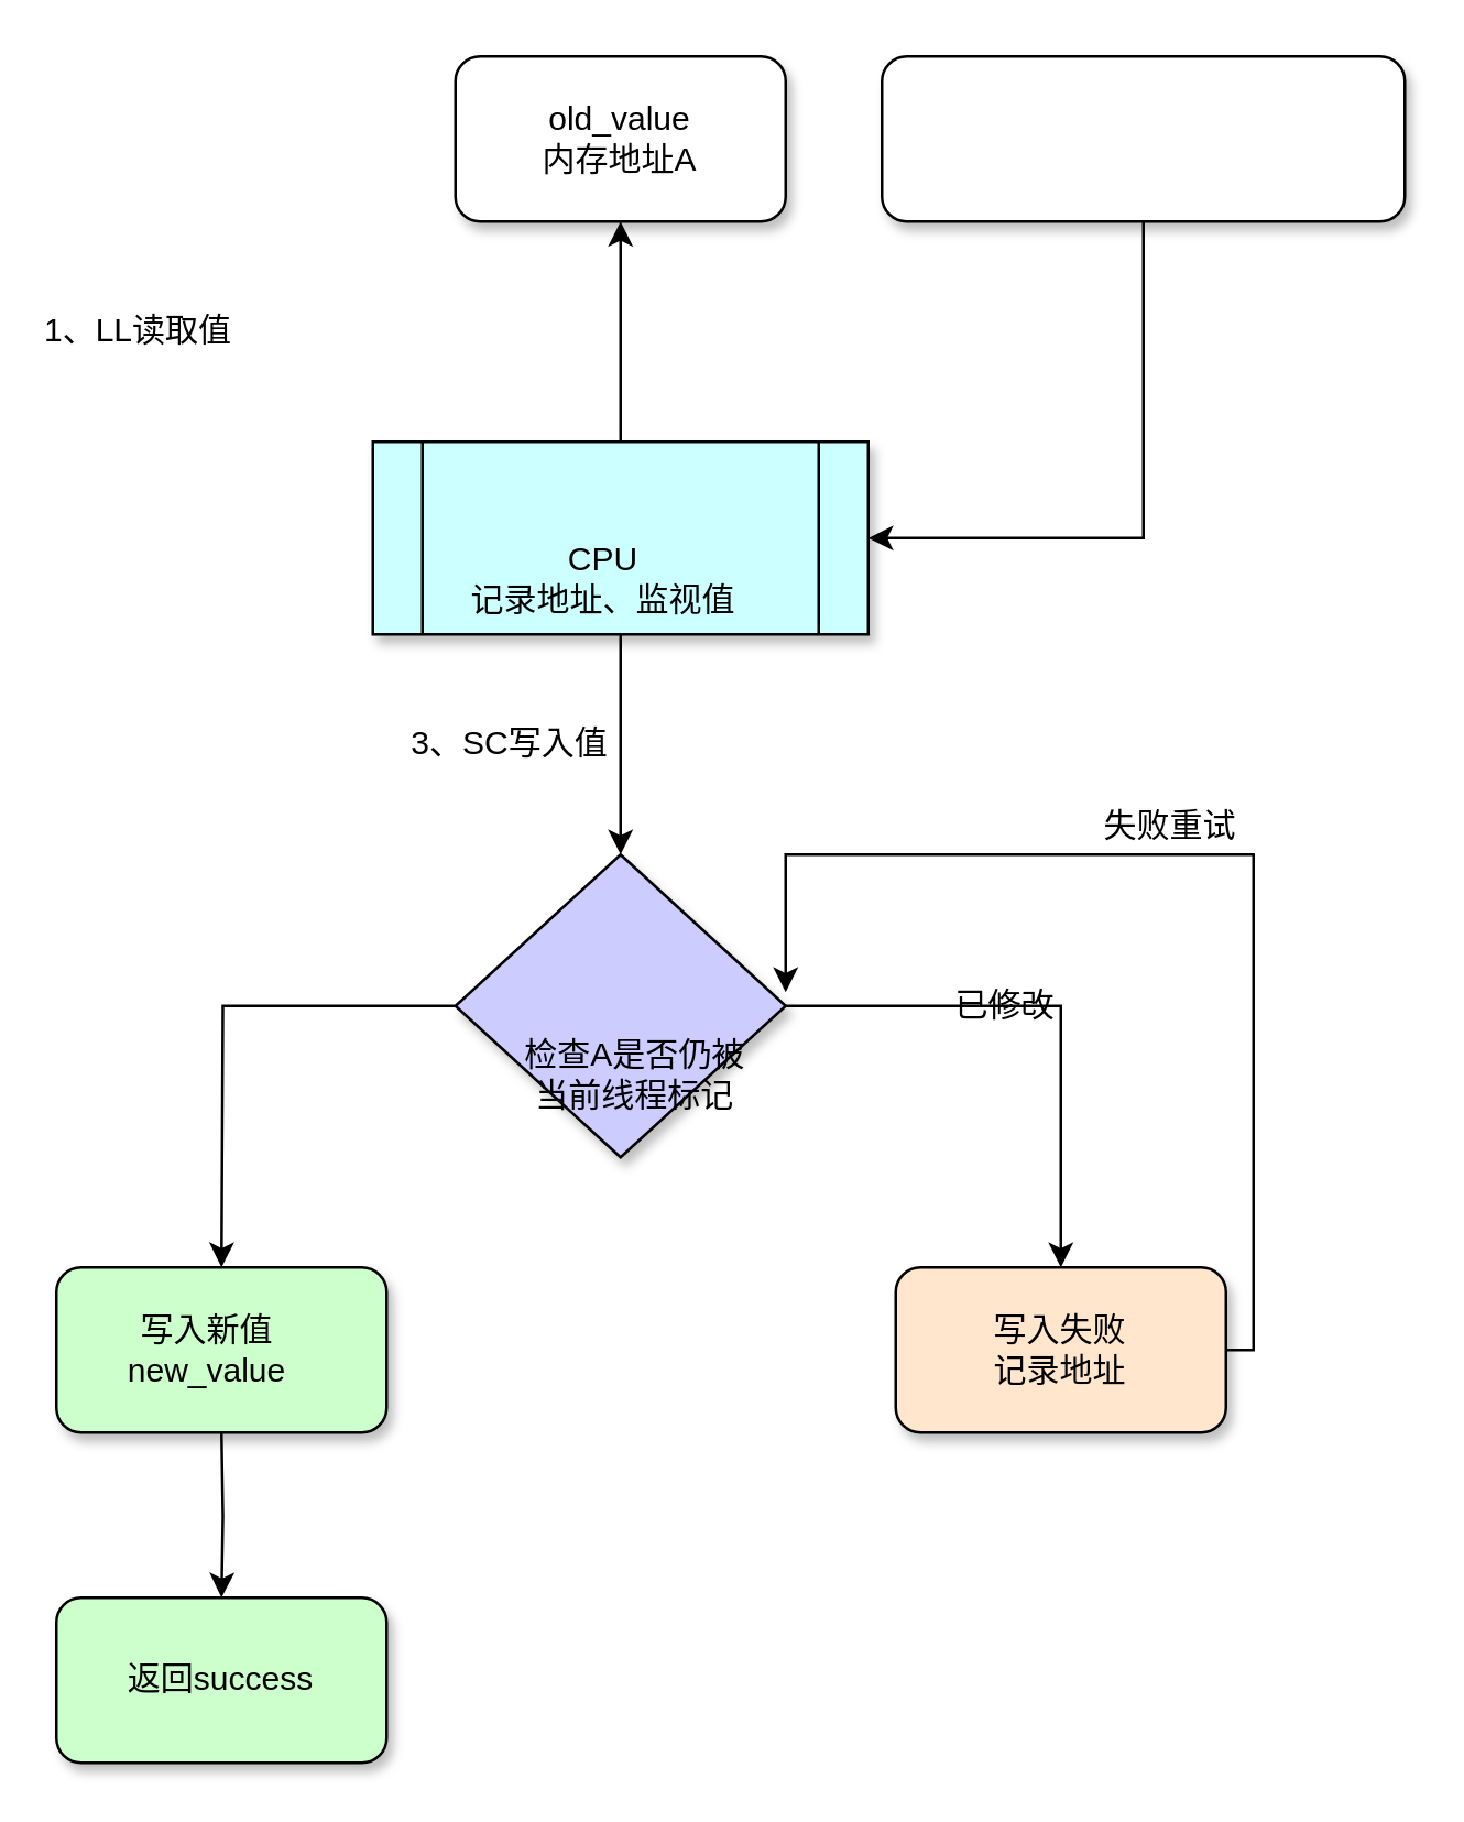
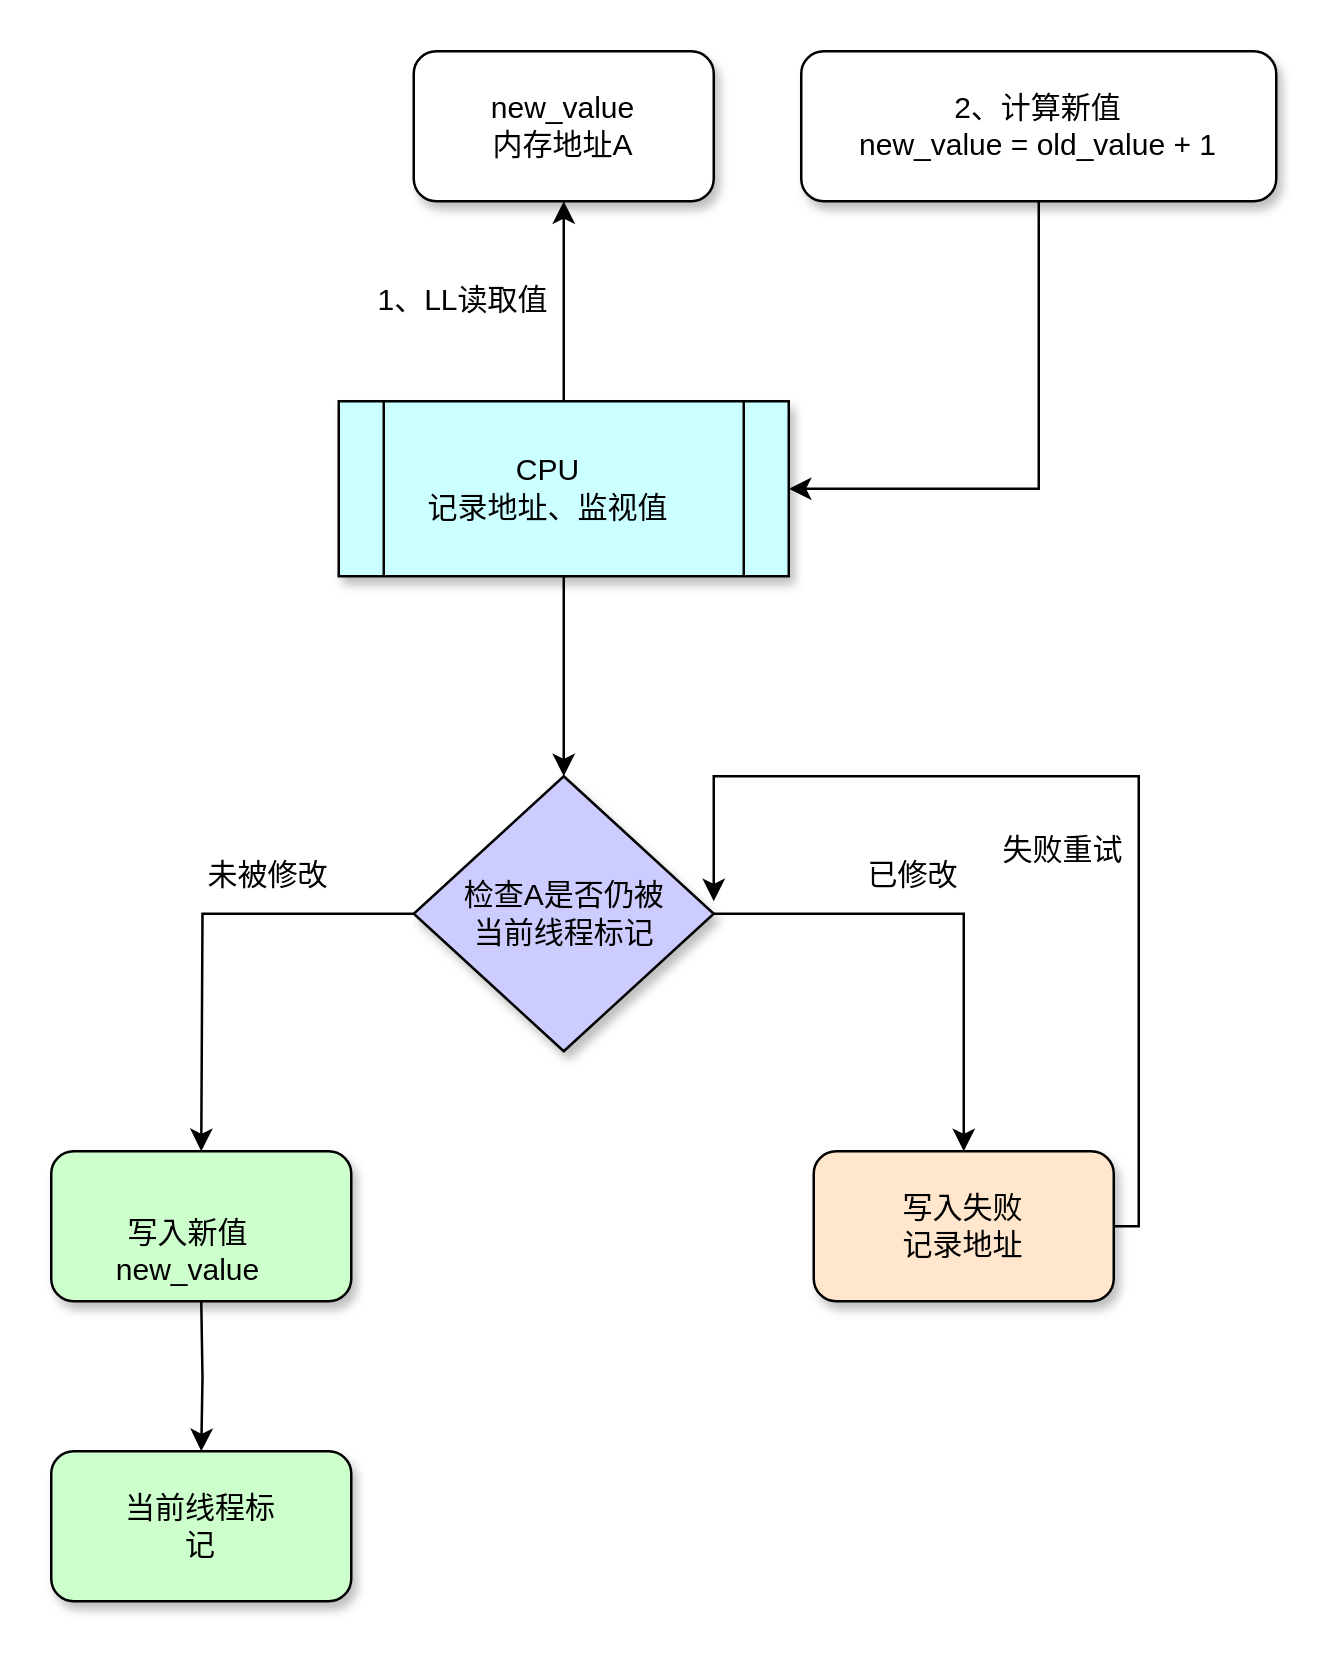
- <mxCell id="3" value="old_value&lt;div&gt;内存地址A&lt;br&gt;&lt;/div&gt;" style="text;strokeColor=none;align=center;fillColor=none;html=1;verticalAlign=middle;whiteSpace=wrap;rounded=0;" vertex="1" parent="1"><mxGeometry x="190" y="35" width="70" height="30" as="geometry" /></mxCell>
+ <mxCell id="3" value="new_value&lt;div&gt;内存地址A&lt;br&gt;&lt;/div&gt;" style="text;strokeColor=none;align=center;fillColor=none;html=1;verticalAlign=middle;whiteSpace=wrap;rounded=0;" vertex="1" parent="1"><mxGeometry x="190" y="35" width="70" height="30" as="geometry" /></mxCell>
+ <mxCell id="25" value="2、计算新值&lt;div&gt;new_value = old_value + 1&lt;/div&gt;" style="text;strokeColor=none;align=center;fillColor=none;html=1;verticalAlign=middle;whiteSpace=wrap;rounded=0;" vertex="1" parent="1"><mxGeometry x="335" y="35" width="160" height="30" as="geometry" /></mxCell>
- <mxCell id="9" value="1、LL读取值" style="text;strokeColor=none;align=center;fillColor=none;html=1;verticalAlign=middle;whiteSpace=wrap;rounded=0;" vertex="1" parent="1"><mxGeometry x="10" y="110" width="80" height="20" as="geometry" /></mxCell>
+ <mxCell id="9" value="1、LL读取值" style="text;strokeColor=none;align=center;fillColor=none;html=1;verticalAlign=middle;whiteSpace=wrap;rounded=0;" vertex="1" parent="1"><mxGeometry x="145" y="110" width="80" height="20" as="geometry" /></mxCell>
- <mxCell id="8" value="CPU&lt;div&gt;记录地址、监视值&lt;/div&gt;" style="text;strokeColor=none;align=center;fillColor=none;html=1;verticalAlign=middle;whiteSpace=wrap;rounded=0;" vertex="1" parent="1"><mxGeometry x="169" y="192.5" width="100" height="35" as="geometry" /></mxCell>
+ <mxCell id="8" value="CPU&lt;div&gt;记录地址、监视值&lt;/div&gt;" style="text;strokeColor=none;align=center;fillColor=none;html=1;verticalAlign=middle;whiteSpace=wrap;rounded=0;" vertex="1" parent="1"><mxGeometry x="169" y="177.5" width="100" height="35" as="geometry" /></mxCell>
- <mxCell id="21" value="3、SC写入值" style="text;strokeColor=none;align=center;fillColor=none;html=1;verticalAlign=middle;whiteSpace=wrap;rounded=0;" vertex="1" parent="1"><mxGeometry x="145" y="260" width="80" height="20" as="geometry" /></mxCell>
- <mxCell id="22" value="失败重试" style="text;strokeColor=none;align=center;fillColor=none;html=1;verticalAlign=middle;whiteSpace=wrap;rounded=0;" vertex="1" parent="1"><mxGeometry x="395" y="290" width="60" height="20" as="geometry" /></mxCell>
+ <mxCell id="22" value="失败重试" style="text;strokeColor=none;align=center;fillColor=none;html=1;verticalAlign=middle;whiteSpace=wrap;rounded=0;" vertex="1" parent="1"><mxGeometry x="395" y="330" width="60" height="20" as="geometry" /></mxCell>
+ <mxCell id="14" value="未被修改" style="text;strokeColor=none;align=center;fillColor=none;html=1;verticalAlign=middle;whiteSpace=wrap;rounded=0;" vertex="1" parent="1"><mxGeometry x="79" y="340" width="56" height="20" as="geometry" /></mxCell>
- <mxCell id="19" value="已修改" style="text;strokeColor=none;align=center;fillColor=none;html=1;verticalAlign=middle;whiteSpace=wrap;rounded=0;" vertex="1" parent="1"><mxGeometry x="345" y="355" width="40" height="20" as="geometry" /></mxCell>
+ <mxCell id="19" value="已修改" style="text;strokeColor=none;align=center;fillColor=none;html=1;verticalAlign=middle;whiteSpace=wrap;rounded=0;" vertex="1" parent="1"><mxGeometry x="345" y="340" width="40" height="20" as="geometry" /></mxCell>
- <mxCell id="13" value="检查A是否仍被&lt;div&gt;当前线程标记&lt;/div&gt;" style="text;strokeColor=none;align=center;fillColor=none;html=1;verticalAlign=middle;whiteSpace=wrap;rounded=0;" vertex="1" parent="1"><mxGeometry x="187.5" y="375" width="85" height="30" as="geometry" /></mxCell>
+ <mxCell id="13" value="检查A是否仍被&lt;div&gt;当前线程标记&lt;/div&gt;" style="text;strokeColor=none;align=center;fillColor=none;html=1;verticalAlign=middle;whiteSpace=wrap;rounded=0;" vertex="1" parent="1"><mxGeometry x="182.5" y="350" width="85" height="30" as="geometry" /></mxCell>
- <mxCell id="27" value="写入新值&lt;div&gt;new_value&lt;/div&gt;" style="text;strokeColor=none;align=center;fillColor=none;html=1;verticalAlign=middle;whiteSpace=wrap;rounded=0;" vertex="1" parent="1"><mxGeometry x="40" y="475" width="70" height="30" as="geometry" /></mxCell>
+ <mxCell id="27" value="写入新值&lt;div&gt;new_value&lt;/div&gt;" style="text;strokeColor=none;align=center;fillColor=none;html=1;verticalAlign=middle;whiteSpace=wrap;rounded=0;" vertex="1" parent="1"><mxGeometry x="40" y="485" width="70" height="30" as="geometry" /></mxCell>
- <mxCell id="16" value="返回success" style="text;strokeColor=none;align=center;fillColor=none;html=1;verticalAlign=middle;whiteSpace=wrap;rounded=0;" vertex="1" parent="1"><mxGeometry x="45" y="600" width="70" height="20" as="geometry" /></mxCell>
+ <mxCell id="16" value="当前线程标记" style="text;strokeColor=none;align=center;fillColor=none;html=1;verticalAlign=middle;whiteSpace=wrap;rounded=0;" vertex="1" parent="1"><mxGeometry x="45" y="600" width="70" height="20" as="geometry" /></mxCell>
